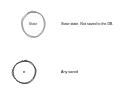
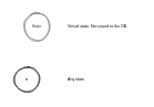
- <mxCell id="3" value="&lt;font face=&quot;Helvetica&quot;&gt;State state. Not saved to the DB.&lt;/font&gt;" style="text;html=1;align=left;verticalAlign=middle;resizable=0;points=[];autosize=1;fontSize=6;fontFamily=Comic Sans MS;sketch=1;" parent="1" vertex="1"><mxGeometry x="100" y="35" width="110" height="10" as="geometry" /></mxCell>
+ <mxCell id="3" value="&lt;font face=&quot;Helvetica&quot;&gt;Virtual state. Not saved to the DB.&lt;/font&gt;" style="text;html=1;align=left;verticalAlign=middle;resizable=0;points=[];autosize=1;fontSize=6;fontFamily=Comic Sans MS;sketch=1;" parent="1" vertex="1"><mxGeometry x="100" y="35" width="110" height="10" as="geometry" /></mxCell>
- <mxCell id="5" value="&lt;font face=&quot;Helvetica&quot;&gt;Any saved&lt;/font&gt;" style="text;html=1;align=left;verticalAlign=middle;resizable=0;points=[];autosize=1;fontSize=6;fontFamily=Comic Sans MS;sketch=1;" parent="1" vertex="1"><mxGeometry x="100" y="115" width="40" height="10" as="geometry" /></mxCell>
+ <mxCell id="5" value="&lt;font face=&quot;Helvetica&quot;&gt;Any state&lt;/font&gt;" style="text;html=1;align=left;verticalAlign=middle;resizable=0;points=[];autosize=1;fontSize=6;fontFamily=Comic Sans MS;sketch=1;" parent="1" vertex="1"><mxGeometry x="100" y="115" width="40" height="10" as="geometry" /></mxCell>
